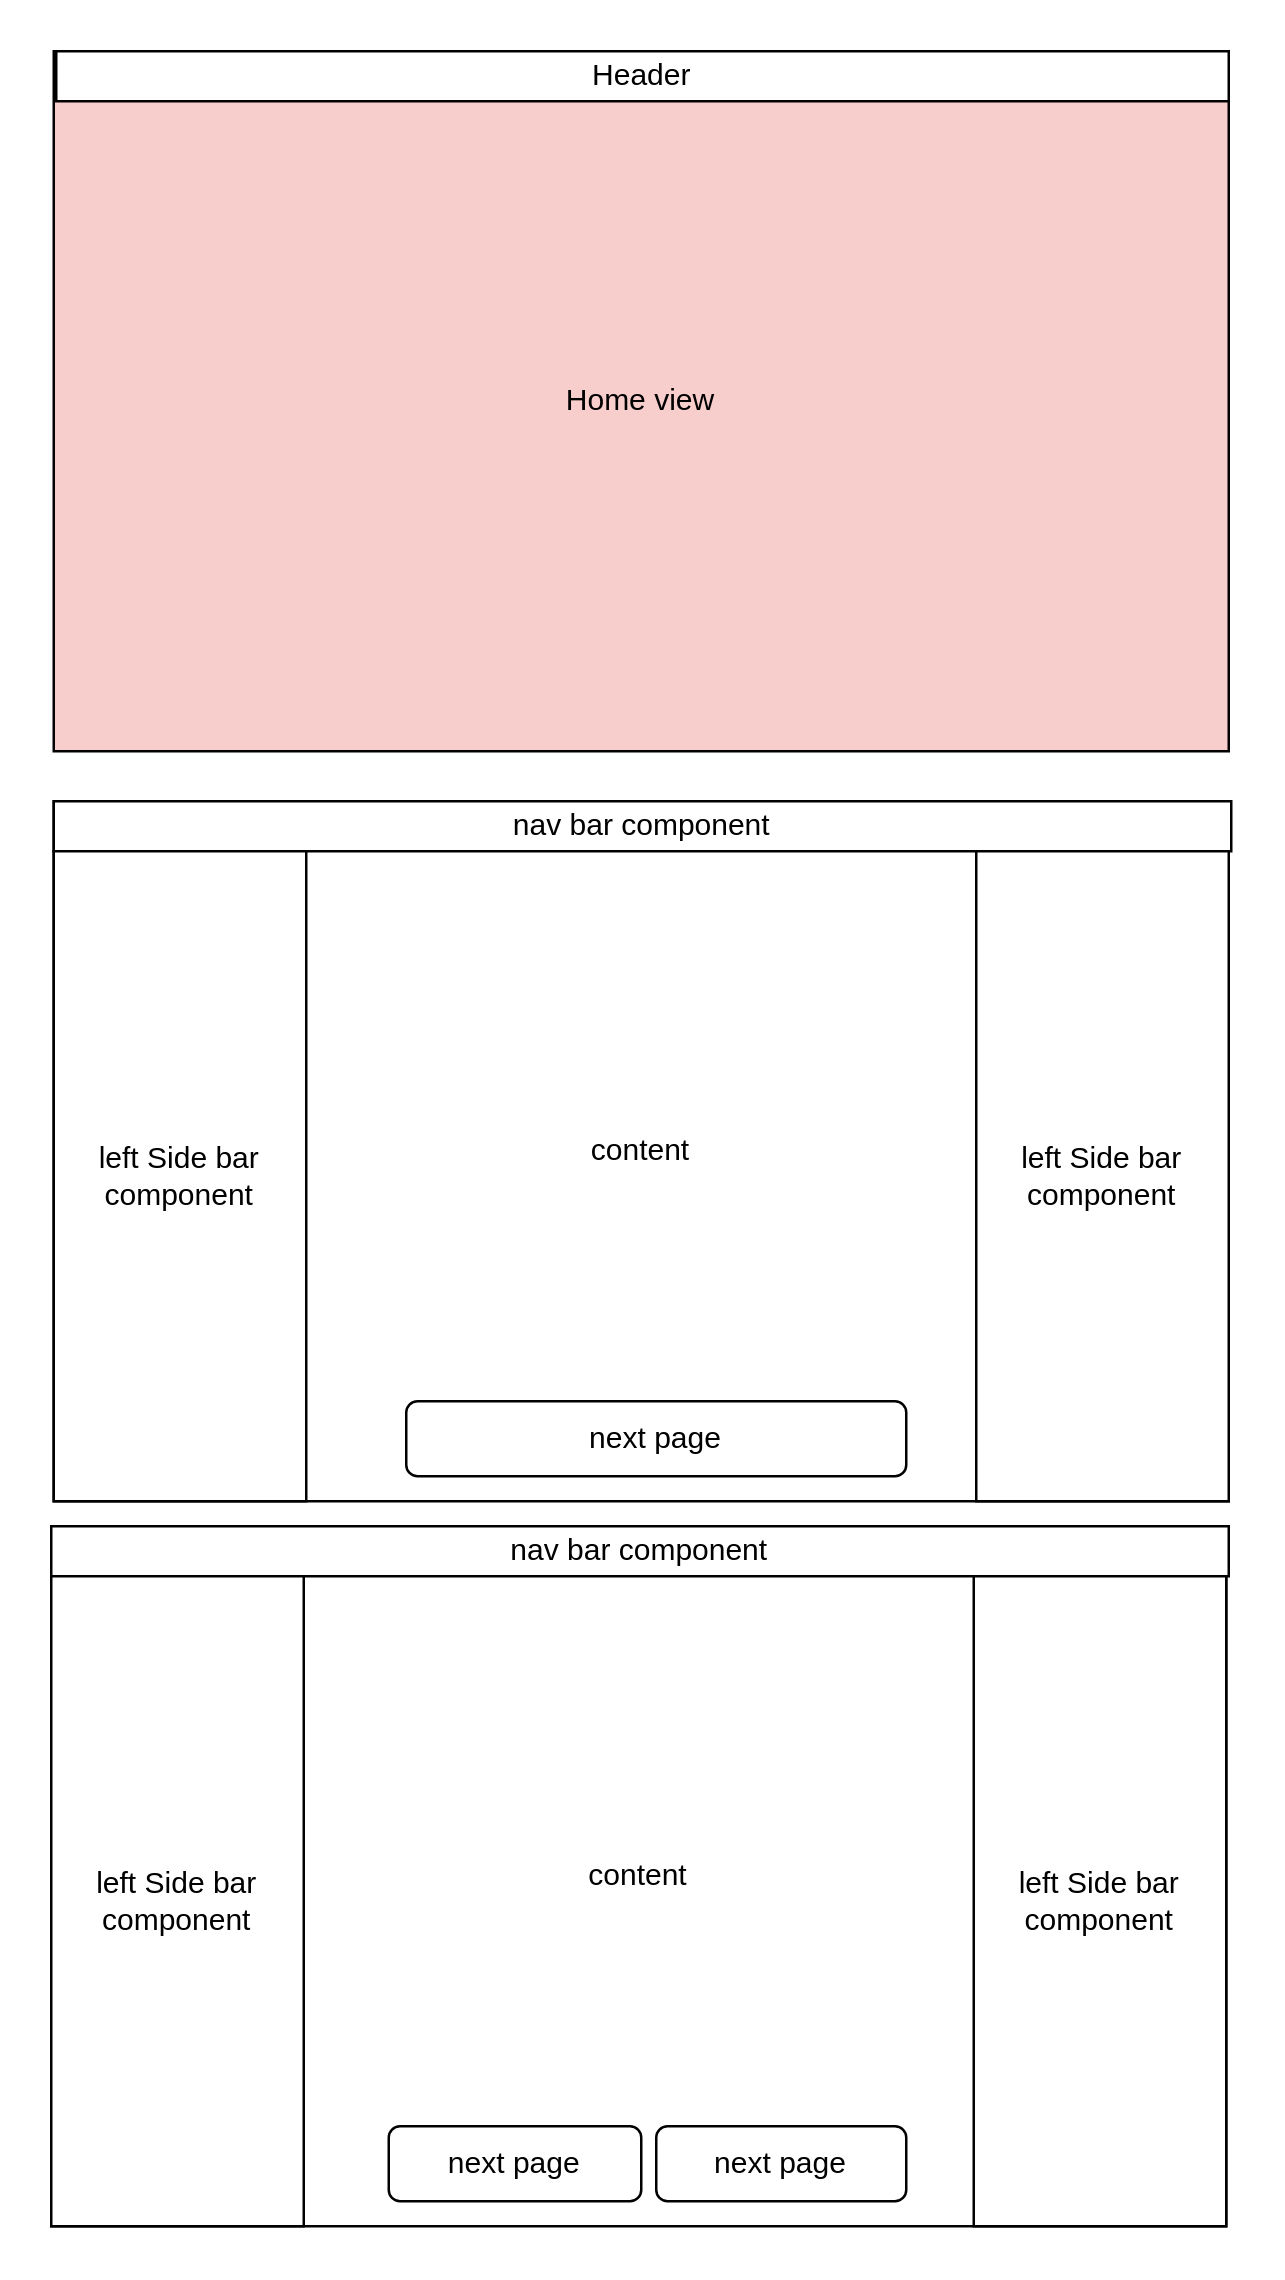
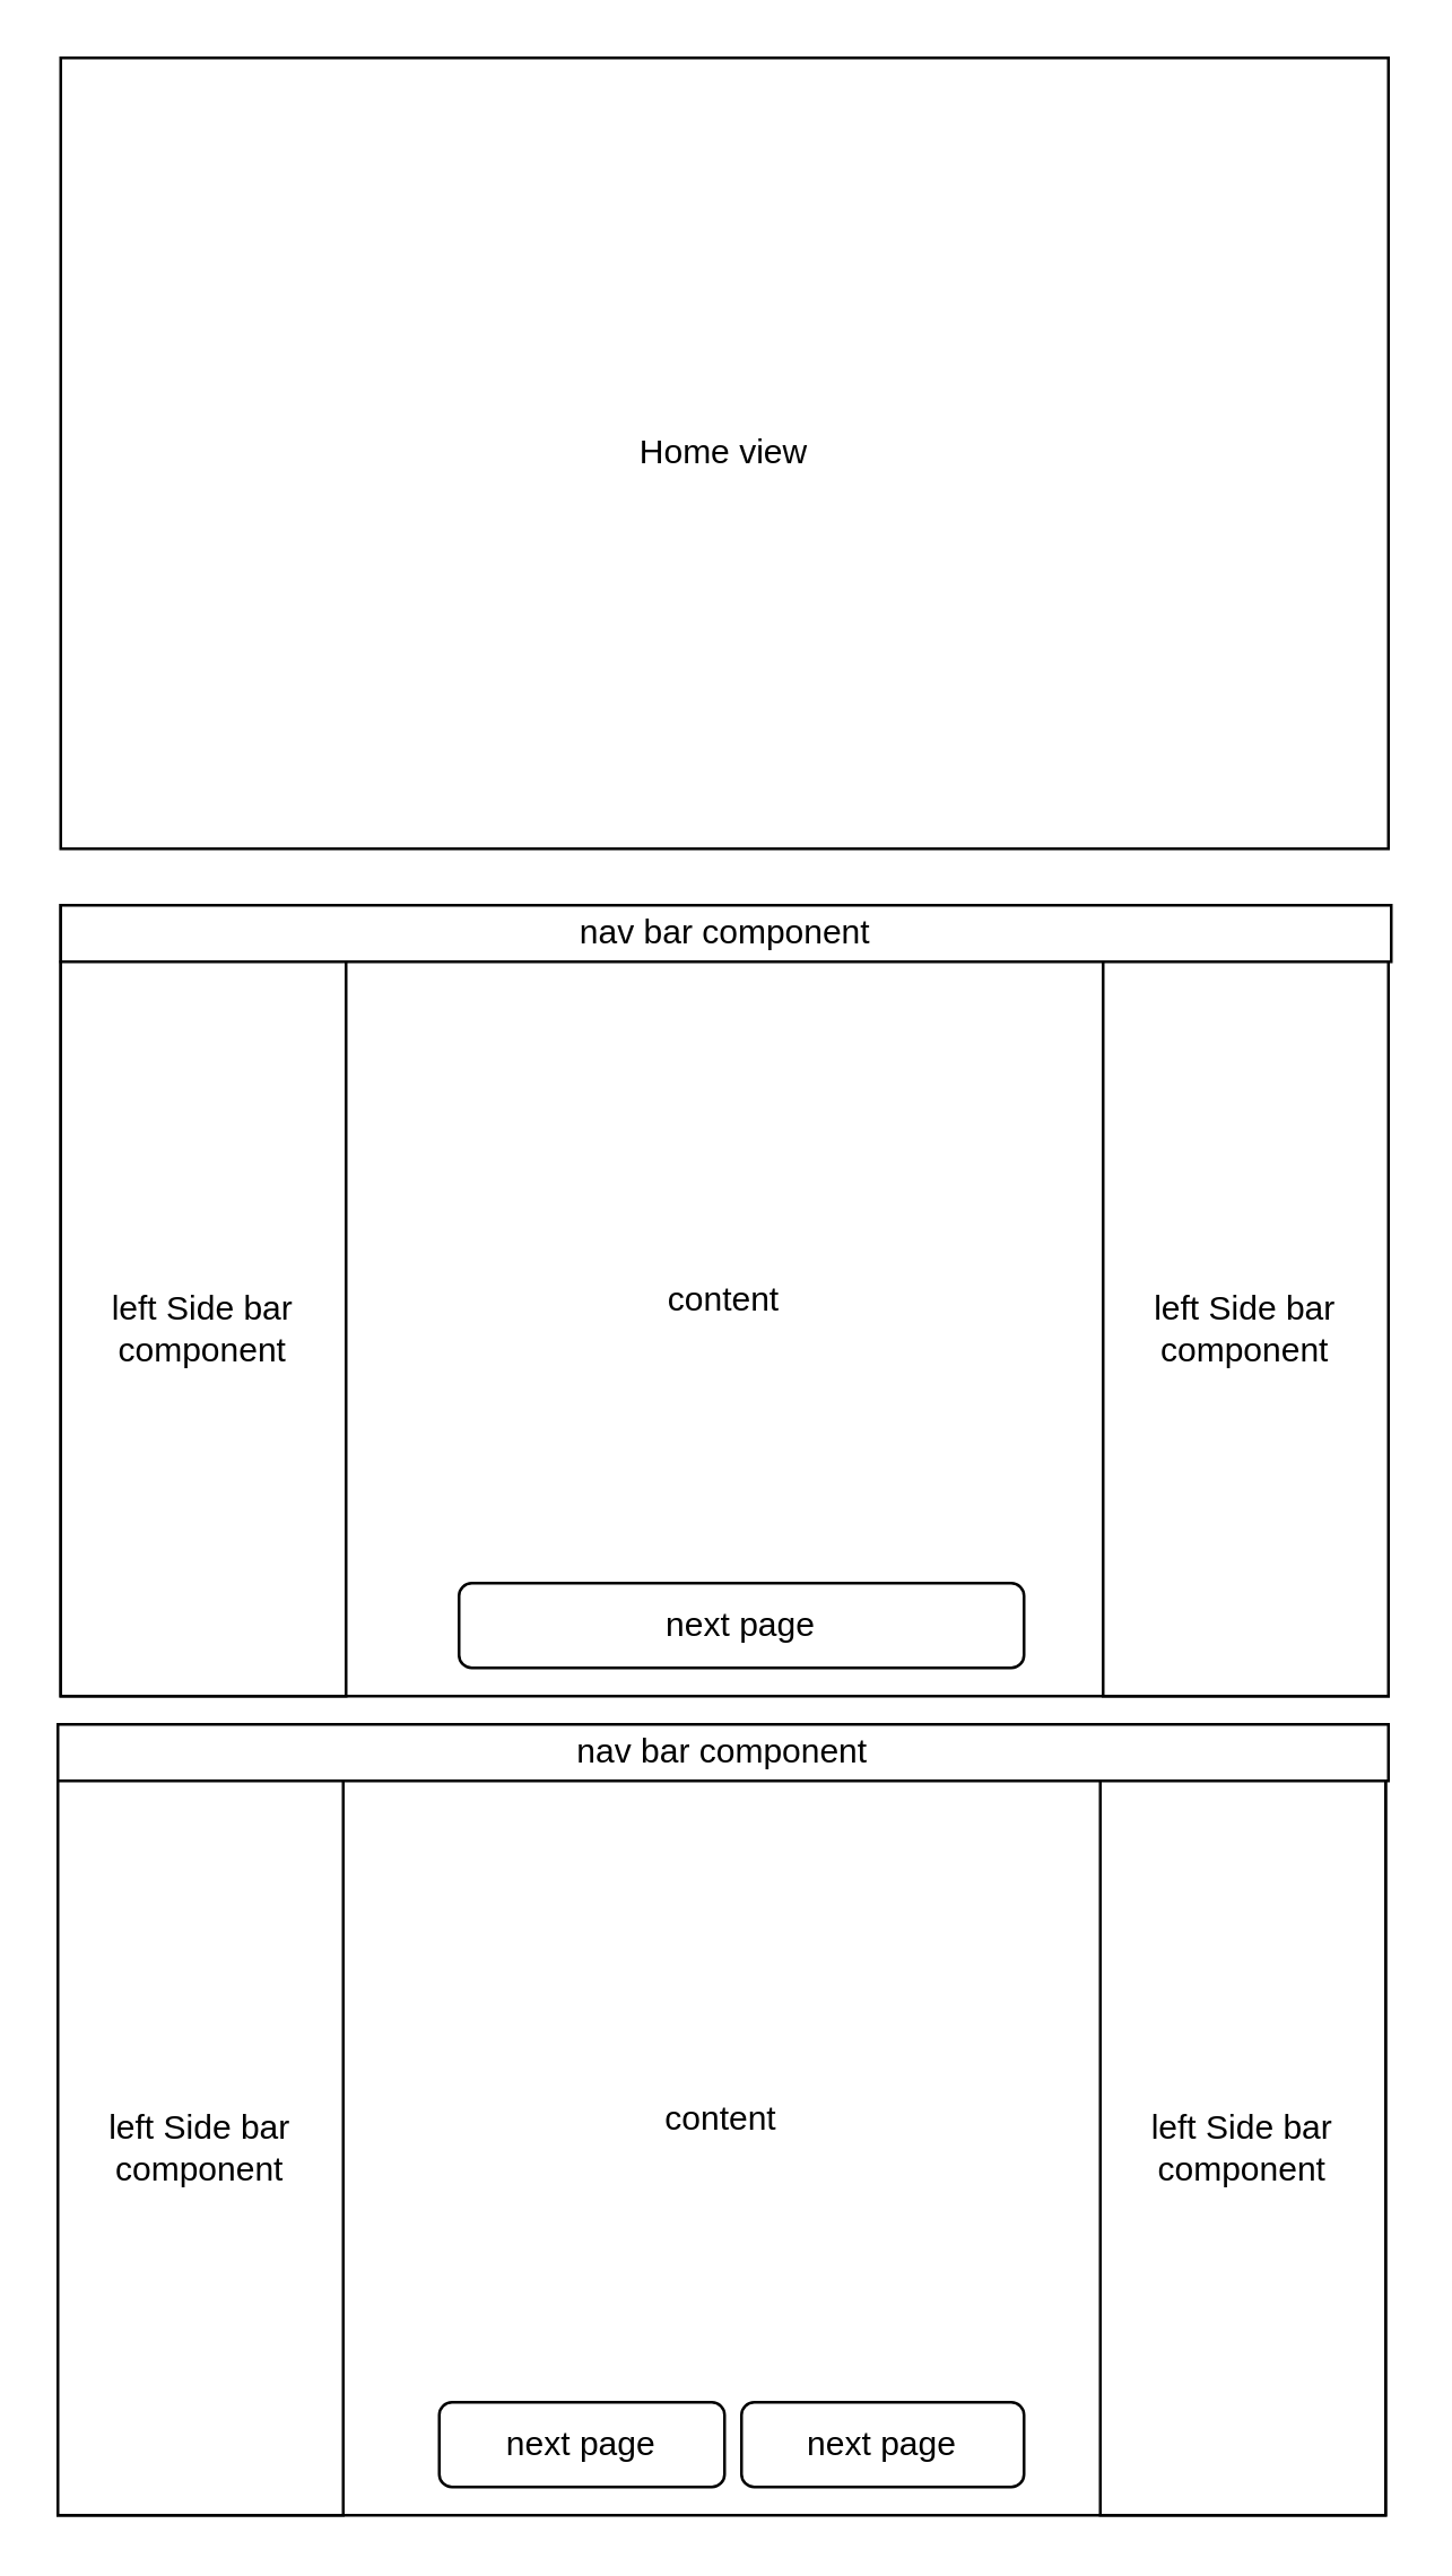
- <mxCell id="6" value="Header" style="rounded=0;whiteSpace=wrap;html=1;" vertex="1" parent="1"><mxGeometry x="22" y="20" width="469" height="20" as="geometry" /></mxCell>
- <mxCell id="5" value="Home view" style="rounded=0;whiteSpace=wrap;html=1;fillColor=#f8cecc;" vertex="1" parent="1"><mxGeometry x="21" y="20" width="470" height="280" as="geometry" /></mxCell>
+ <mxCell id="5" value="Home view" style="rounded=0;whiteSpace=wrap;html=1;" vertex="1" parent="1"><mxGeometry x="21" y="20" width="470" height="280" as="geometry" /></mxCell>
